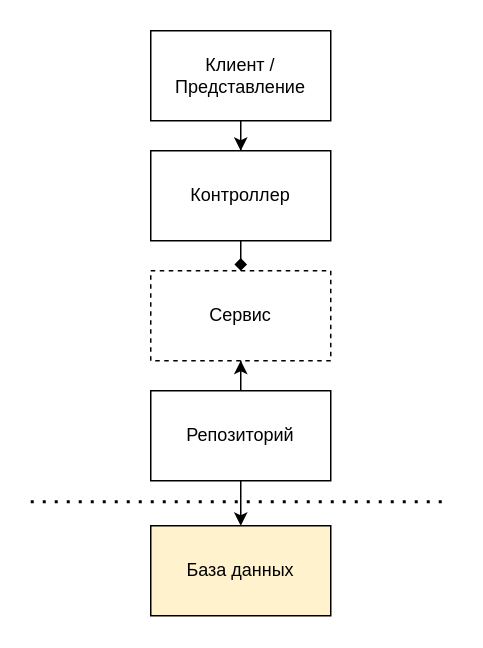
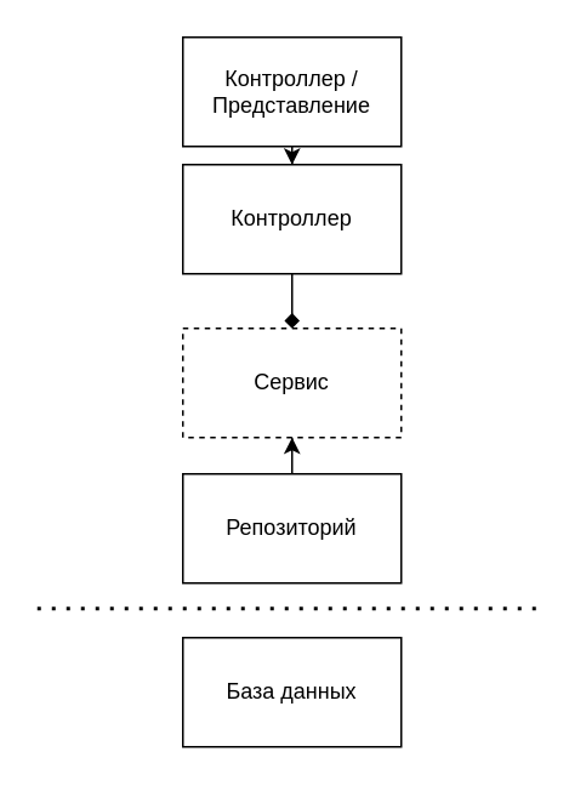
- <mxCell id="3" value="Клиент / Представление" style="rounded=0;whiteSpace=wrap;html=1;" vertex="1" parent="1"><mxGeometry x="100" y="20" width="120" height="60" as="geometry" /></mxCell>
+ <mxCell id="3" value="Контроллер / Представление" style="rounded=0;whiteSpace=wrap;html=1;" vertex="1" parent="1"><mxGeometry x="100" y="20" width="120" height="60" as="geometry" /></mxCell>
- <mxCell id="5" value="Контроллер" style="rounded=0;whiteSpace=wrap;html=1;" vertex="1" parent="1"><mxGeometry x="100" y="100" width="120" height="60" as="geometry" /></mxCell>
+ <mxCell id="5" value="Контроллер" style="rounded=0;whiteSpace=wrap;html=1;" vertex="1" parent="1"><mxGeometry x="100" y="90" width="120" height="60" as="geometry" /></mxCell>
- <mxCell id="7" style="edgeStyle=orthogonalEdgeStyle;rounded=0;orthogonalLoop=1;jettySize=auto;html=1;entryX=0.5;entryY=0;entryDx=0;entryDy=0;" edge="1" parent="1" source="9" target="10"><mxGeometry relative="1" as="geometry" /></mxCell>
- <mxCell id="10" value="База данных" style="rounded=0;whiteSpace=wrap;html=1;fillColor=#fff2cc;" vertex="1" parent="1"><mxGeometry x="100" y="350" width="120" height="60" as="geometry" /></mxCell>
+ <mxCell id="10" value="База данных" style="rounded=0;whiteSpace=wrap;html=1;" vertex="1" parent="1"><mxGeometry x="100" y="350" width="120" height="60" as="geometry" /></mxCell>
